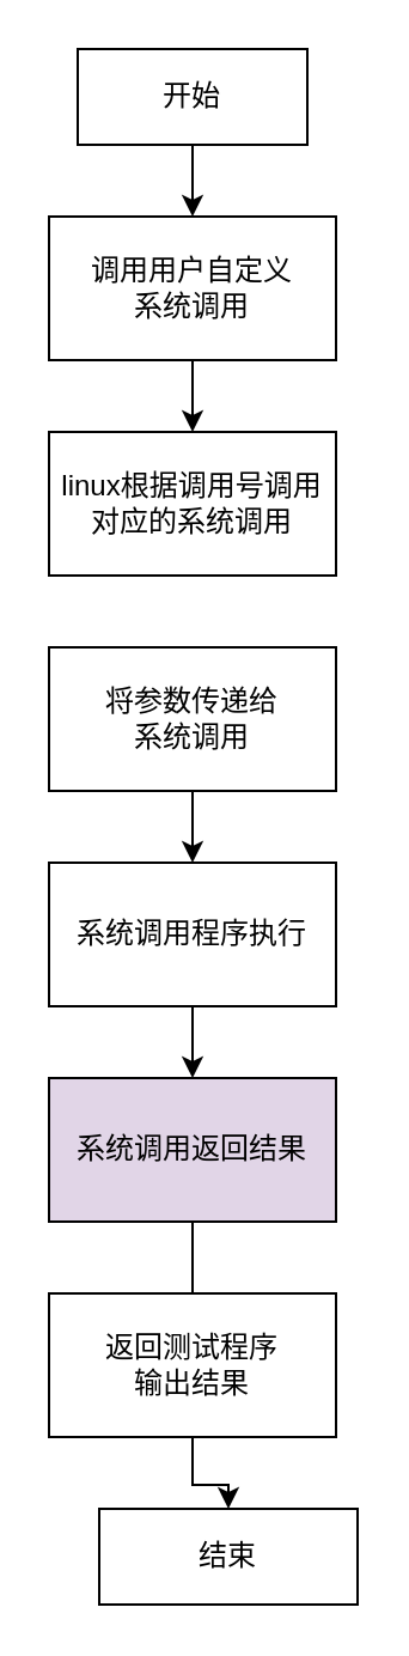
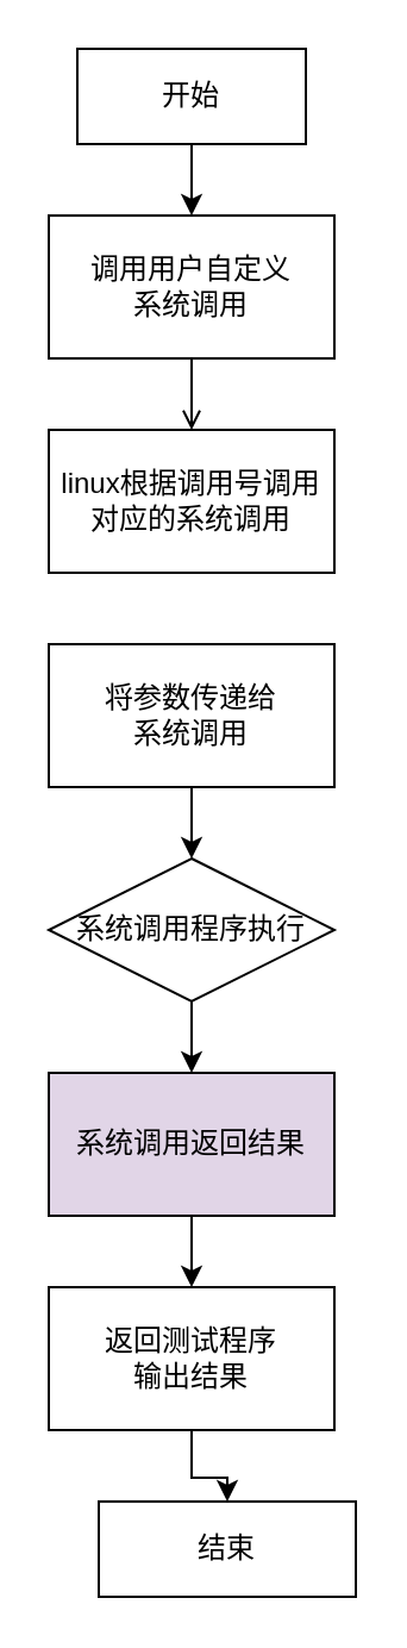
- <mxCell id="4" style="edgeStyle=orthogonalEdgeStyle;rounded=0;orthogonalLoop=1;jettySize=auto;html=1;entryX=0.5;entryY=0;entryDx=0;entryDy=0;" edge="1" parent="1" source="5" target="6"><mxGeometry relative="1" as="geometry" /></mxCell>
+ <mxCell id="4" style="edgeStyle=orthogonalEdgeStyle;rounded=0;orthogonalLoop=1;jettySize=auto;html=1;entryX=0.5;entryY=0;entryDx=0;entryDy=0;endArrow=open;" edge="1" parent="1" source="5" target="6"><mxGeometry relative="1" as="geometry" /></mxCell>
- <mxCell id="10" value="系统调用程序执行" style="whiteSpace=wrap;html=1;rounded=0;" vertex="1" parent="1"><mxGeometry x="20" y="360" width="120" height="60" as="geometry" /></mxCell>
+ <mxCell id="10" value="系统调用程序执行" style="rhombus;whiteSpace=wrap;html=1;" vertex="1" parent="1"><mxGeometry x="20" y="360" width="120" height="60" as="geometry" /></mxCell>
- <mxCell id="11" value="" style="edgeStyle=orthogonalEdgeStyle;rounded=0;orthogonalLoop=1;jettySize=auto;html=1;endArrow=none;" edge="1" parent="1" source="12" target="14"><mxGeometry relative="1" as="geometry" /></mxCell>
+ <mxCell id="11" value="" style="edgeStyle=orthogonalEdgeStyle;rounded=0;orthogonalLoop=1;jettySize=auto;html=1;" edge="1" parent="1" source="12" target="14"><mxGeometry relative="1" as="geometry" /></mxCell>
